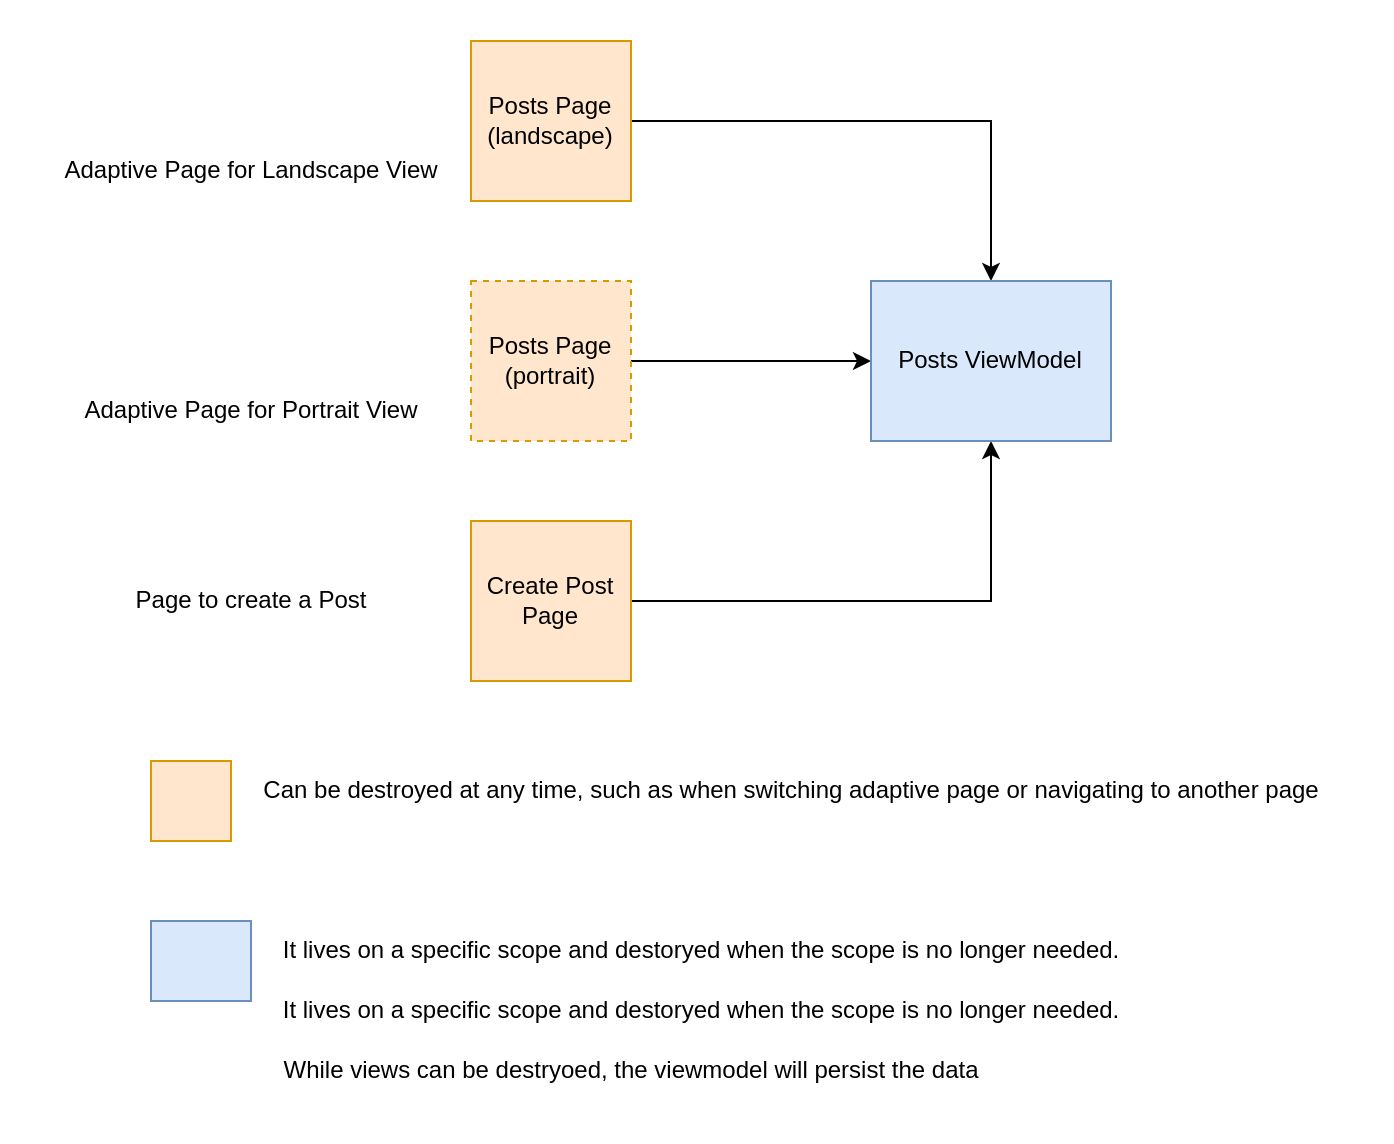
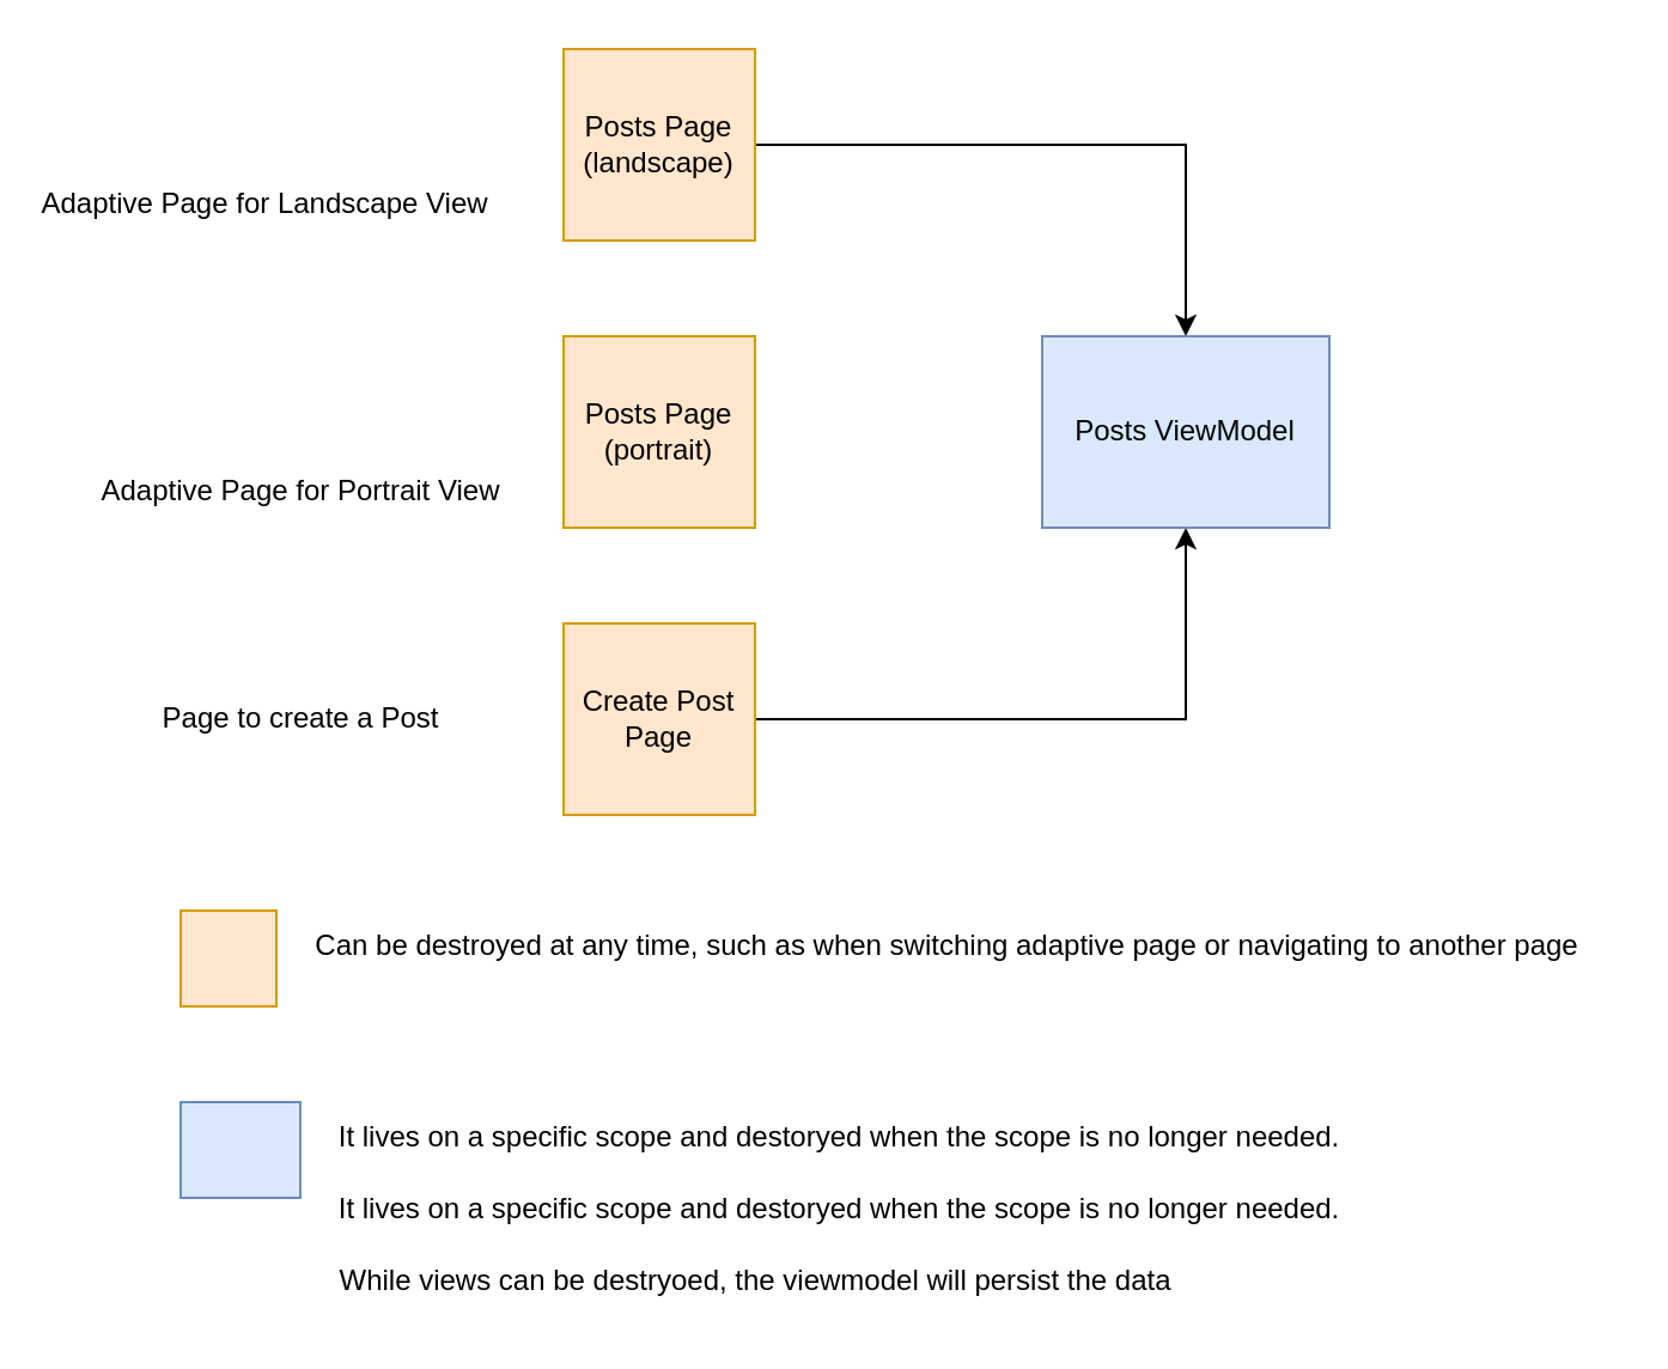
- <mxCell id="9" value="Adaptive Page for Landscape View" style="text;html=1;align=center;verticalAlign=middle;resizable=0;points=[];autosize=1;strokeColor=none;fillColor=none;" vertex="1" parent="1"><mxGeometry x="20" y="70" width="210" height="30" as="geometry" /></mxCell>
+ <mxCell id="9" value="Adaptive Page for Landscape View" style="text;html=1;align=center;verticalAlign=middle;resizable=0;points=[];autosize=1;strokeColor=none;fillColor=none;" vertex="1" parent="1"><mxGeometry x="5" y="70" width="210" height="30" as="geometry" /></mxCell>
- <mxCell id="3" value="Posts Page&lt;br&gt;(portrait)" style="whiteSpace=wrap;html=1;aspect=fixed;fillColor=#ffe6cc;strokeColor=#d79b00;dashed=1;" vertex="1" parent="1"><mxGeometry x="235" y="140" width="80" height="80" as="geometry" /></mxCell>
+ <mxCell id="3" value="Posts Page&lt;br&gt;(portrait)" style="whiteSpace=wrap;html=1;aspect=fixed;fillColor=#ffe6cc;strokeColor=#d79b00;" vertex="1" parent="1"><mxGeometry x="235" y="140" width="80" height="80" as="geometry" /></mxCell>
- <mxCell id="2" style="edgeStyle=orthogonalEdgeStyle;rounded=0;orthogonalLoop=1;jettySize=auto;html=1;" edge="1" parent="1" source="3" target="8"><mxGeometry relative="1" as="geometry" /></mxCell>
